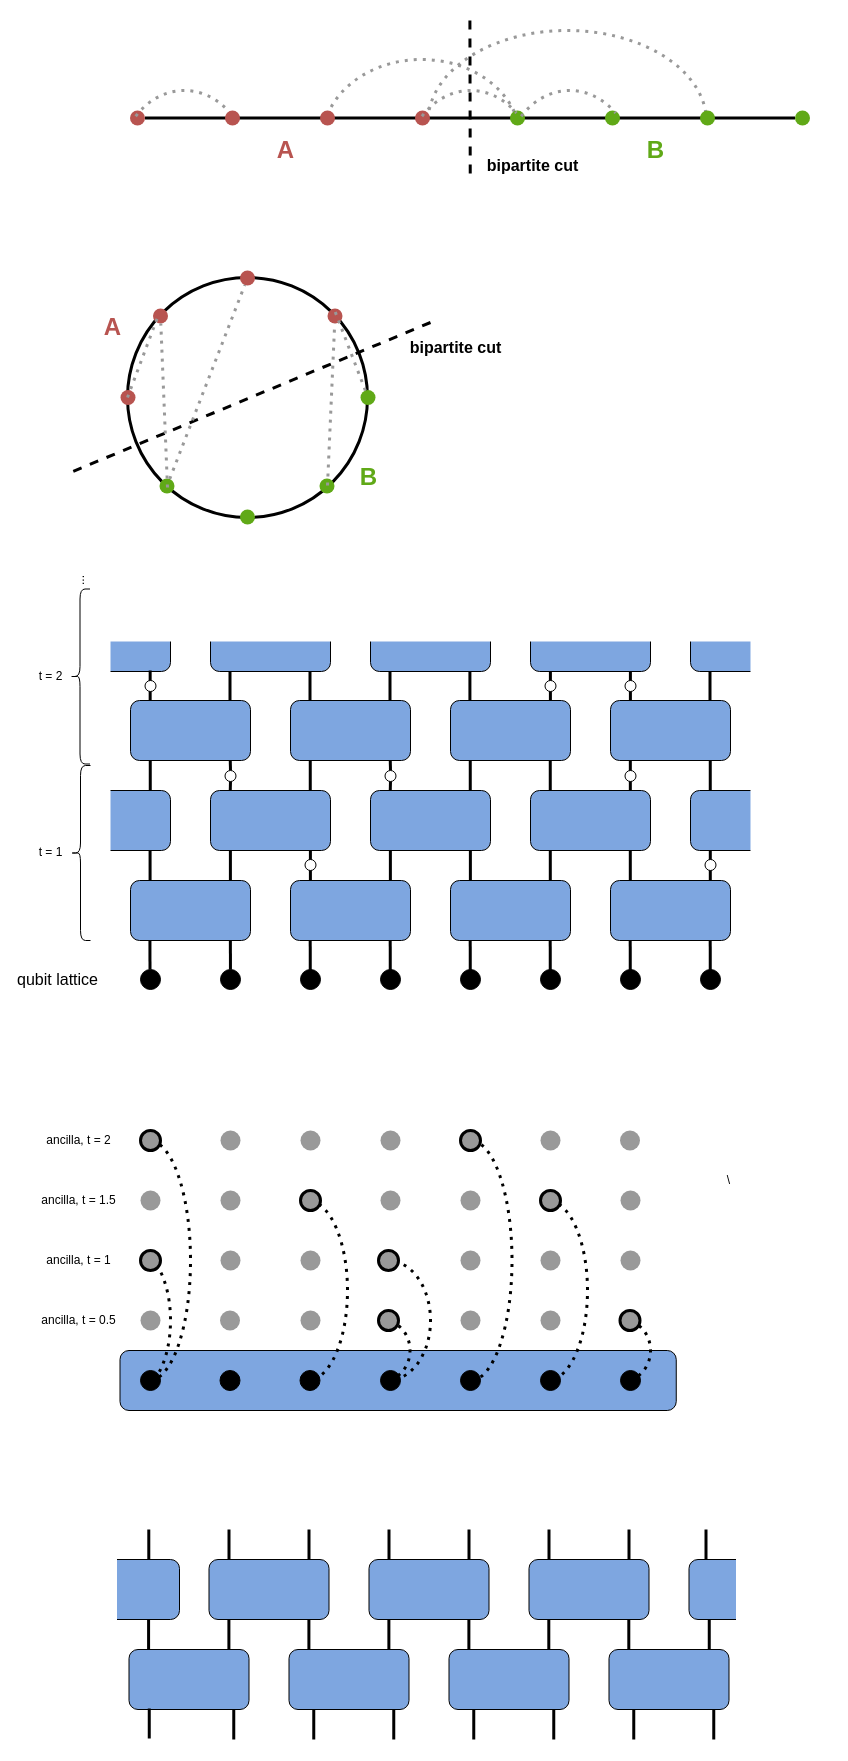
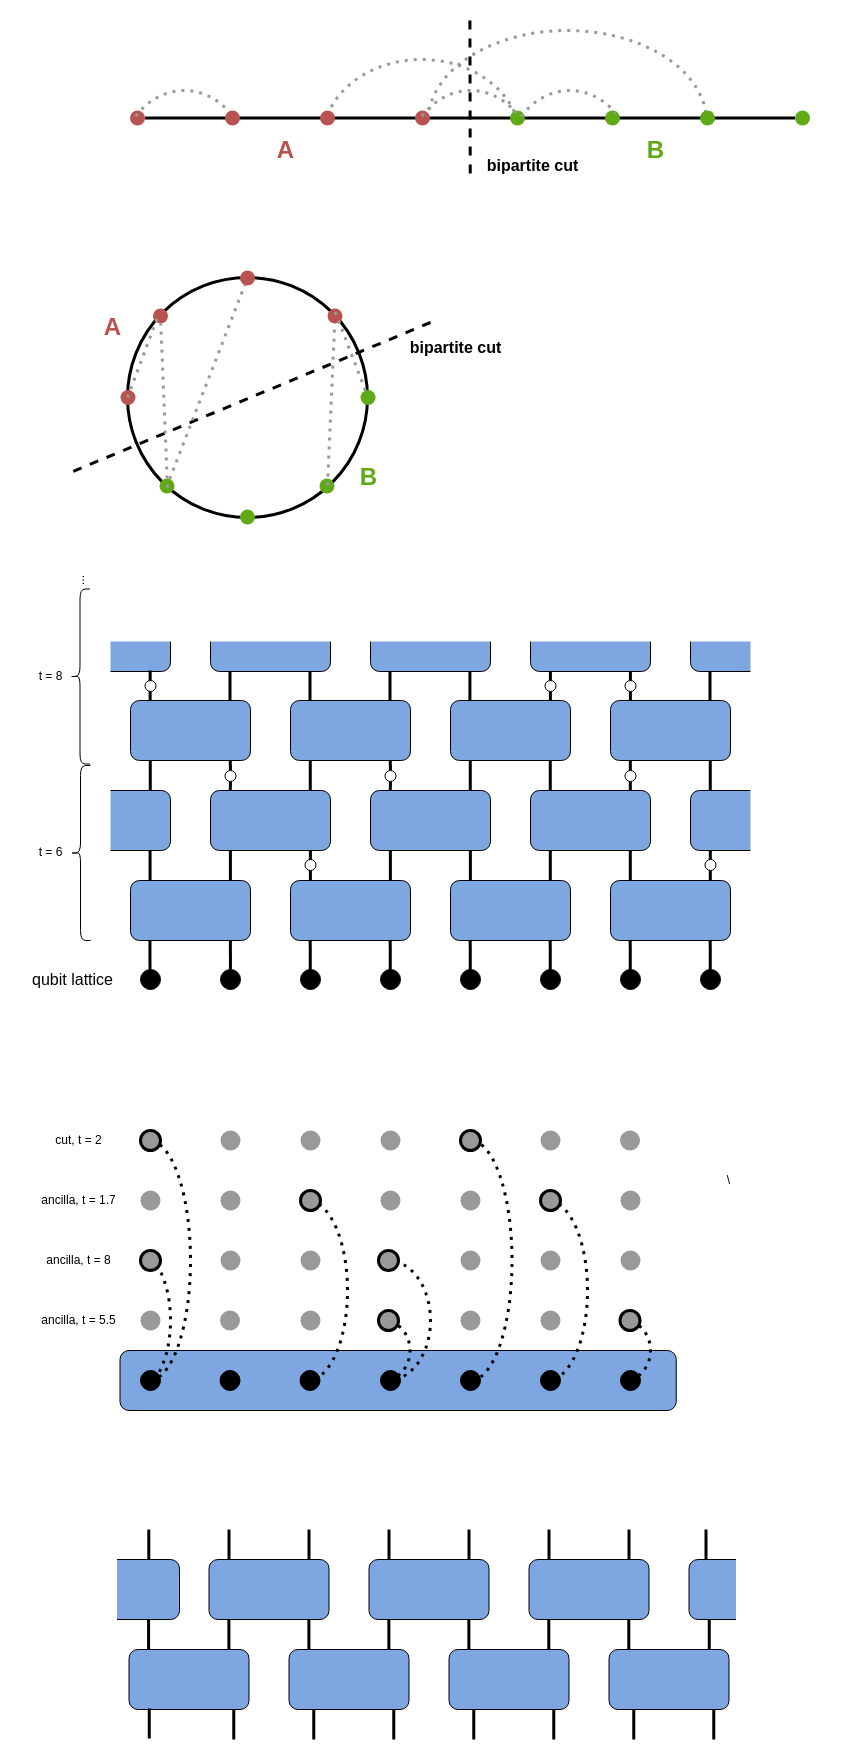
- <mxCell id="70" value="t = 2" style="text;html=1;align=center;verticalAlign=middle;resizable=0;points=[];autosize=1;" parent="1" vertex="1"><mxGeometry x="30" y="666" width="40" height="20" as="geometry" /></mxCell>
+ <mxCell id="70" value="t = 8" style="text;html=1;align=center;verticalAlign=middle;resizable=0;points=[];autosize=1;" parent="1" vertex="1"><mxGeometry x="30" y="666" width="40" height="20" as="geometry" /></mxCell>
- <mxCell id="66" value="t = 1" style="text;html=1;align=center;verticalAlign=middle;resizable=0;points=[];autosize=1;" parent="1" vertex="1"><mxGeometry x="30" y="841.5" width="40" height="20" as="geometry" /></mxCell>
+ <mxCell id="66" value="t = 6" style="text;html=1;align=center;verticalAlign=middle;resizable=0;points=[];autosize=1;" parent="1" vertex="1"><mxGeometry x="30" y="841.5" width="40" height="20" as="geometry" /></mxCell>
- <mxCell id="199" value="&lt;font style=&quot;font-size: 16px&quot;&gt;qubit lattice&lt;/font&gt;" style="text;html=1;align=center;verticalAlign=middle;resizable=0;points=[];autosize=1;" parent="1" vertex="1"><mxGeometry x="6.5" y="969" width="100" height="20" as="geometry" /></mxCell>
+ <mxCell id="199" value="&lt;font style=&quot;font-size: 16px&quot;&gt;qubit lattice&lt;/font&gt;" style="text;html=1;align=center;verticalAlign=middle;resizable=0;points=[];autosize=1;" parent="1" vertex="1"><mxGeometry x="21.5" y="969" width="100" height="20" as="geometry" /></mxCell>
- <mxCell id="198" value="ancilla, t = 2" style="text;html=1;align=center;verticalAlign=middle;resizable=0;points=[];autosize=1;" parent="1" vertex="1"><mxGeometry x="37.5" y="1130" width="80" height="20" as="geometry" /></mxCell>
+ <mxCell id="198" value="cut, t = 2" style="text;html=1;align=center;verticalAlign=middle;resizable=0;points=[];autosize=1;" parent="1" vertex="1"><mxGeometry x="37.5" y="1130" width="80" height="20" as="geometry" /></mxCell>
- <mxCell id="162" value="ancilla, t = 1.5" style="text;html=1;align=center;verticalAlign=middle;resizable=0;points=[];autosize=1;" parent="1" vertex="1"><mxGeometry x="32.5" y="1190" width="90" height="20" as="geometry" /></mxCell>
+ <mxCell id="162" value="ancilla, t = 1.7" style="text;html=1;align=center;verticalAlign=middle;resizable=0;points=[];autosize=1;" parent="1" vertex="1"><mxGeometry x="32.5" y="1190" width="90" height="20" as="geometry" /></mxCell>
- <mxCell id="161" value="ancilla, t = 1" style="text;html=1;align=center;verticalAlign=middle;resizable=0;points=[];autosize=1;" parent="1" vertex="1"><mxGeometry x="37.5" y="1250" width="80" height="20" as="geometry" /></mxCell>
+ <mxCell id="161" value="ancilla, t = 8" style="text;html=1;align=center;verticalAlign=middle;resizable=0;points=[];autosize=1;" parent="1" vertex="1"><mxGeometry x="37.5" y="1250" width="80" height="20" as="geometry" /></mxCell>
- <mxCell id="160" value="ancilla, t = 0.5" style="text;html=1;align=center;verticalAlign=middle;resizable=0;points=[];autosize=1;" parent="1" vertex="1"><mxGeometry x="32.5" y="1310" width="90" height="20" as="geometry" /></mxCell>
+ <mxCell id="160" value="ancilla, t = 5.5" style="text;html=1;align=center;verticalAlign=middle;resizable=0;points=[];autosize=1;" parent="1" vertex="1"><mxGeometry x="32.5" y="1310" width="90" height="20" as="geometry" /></mxCell>
